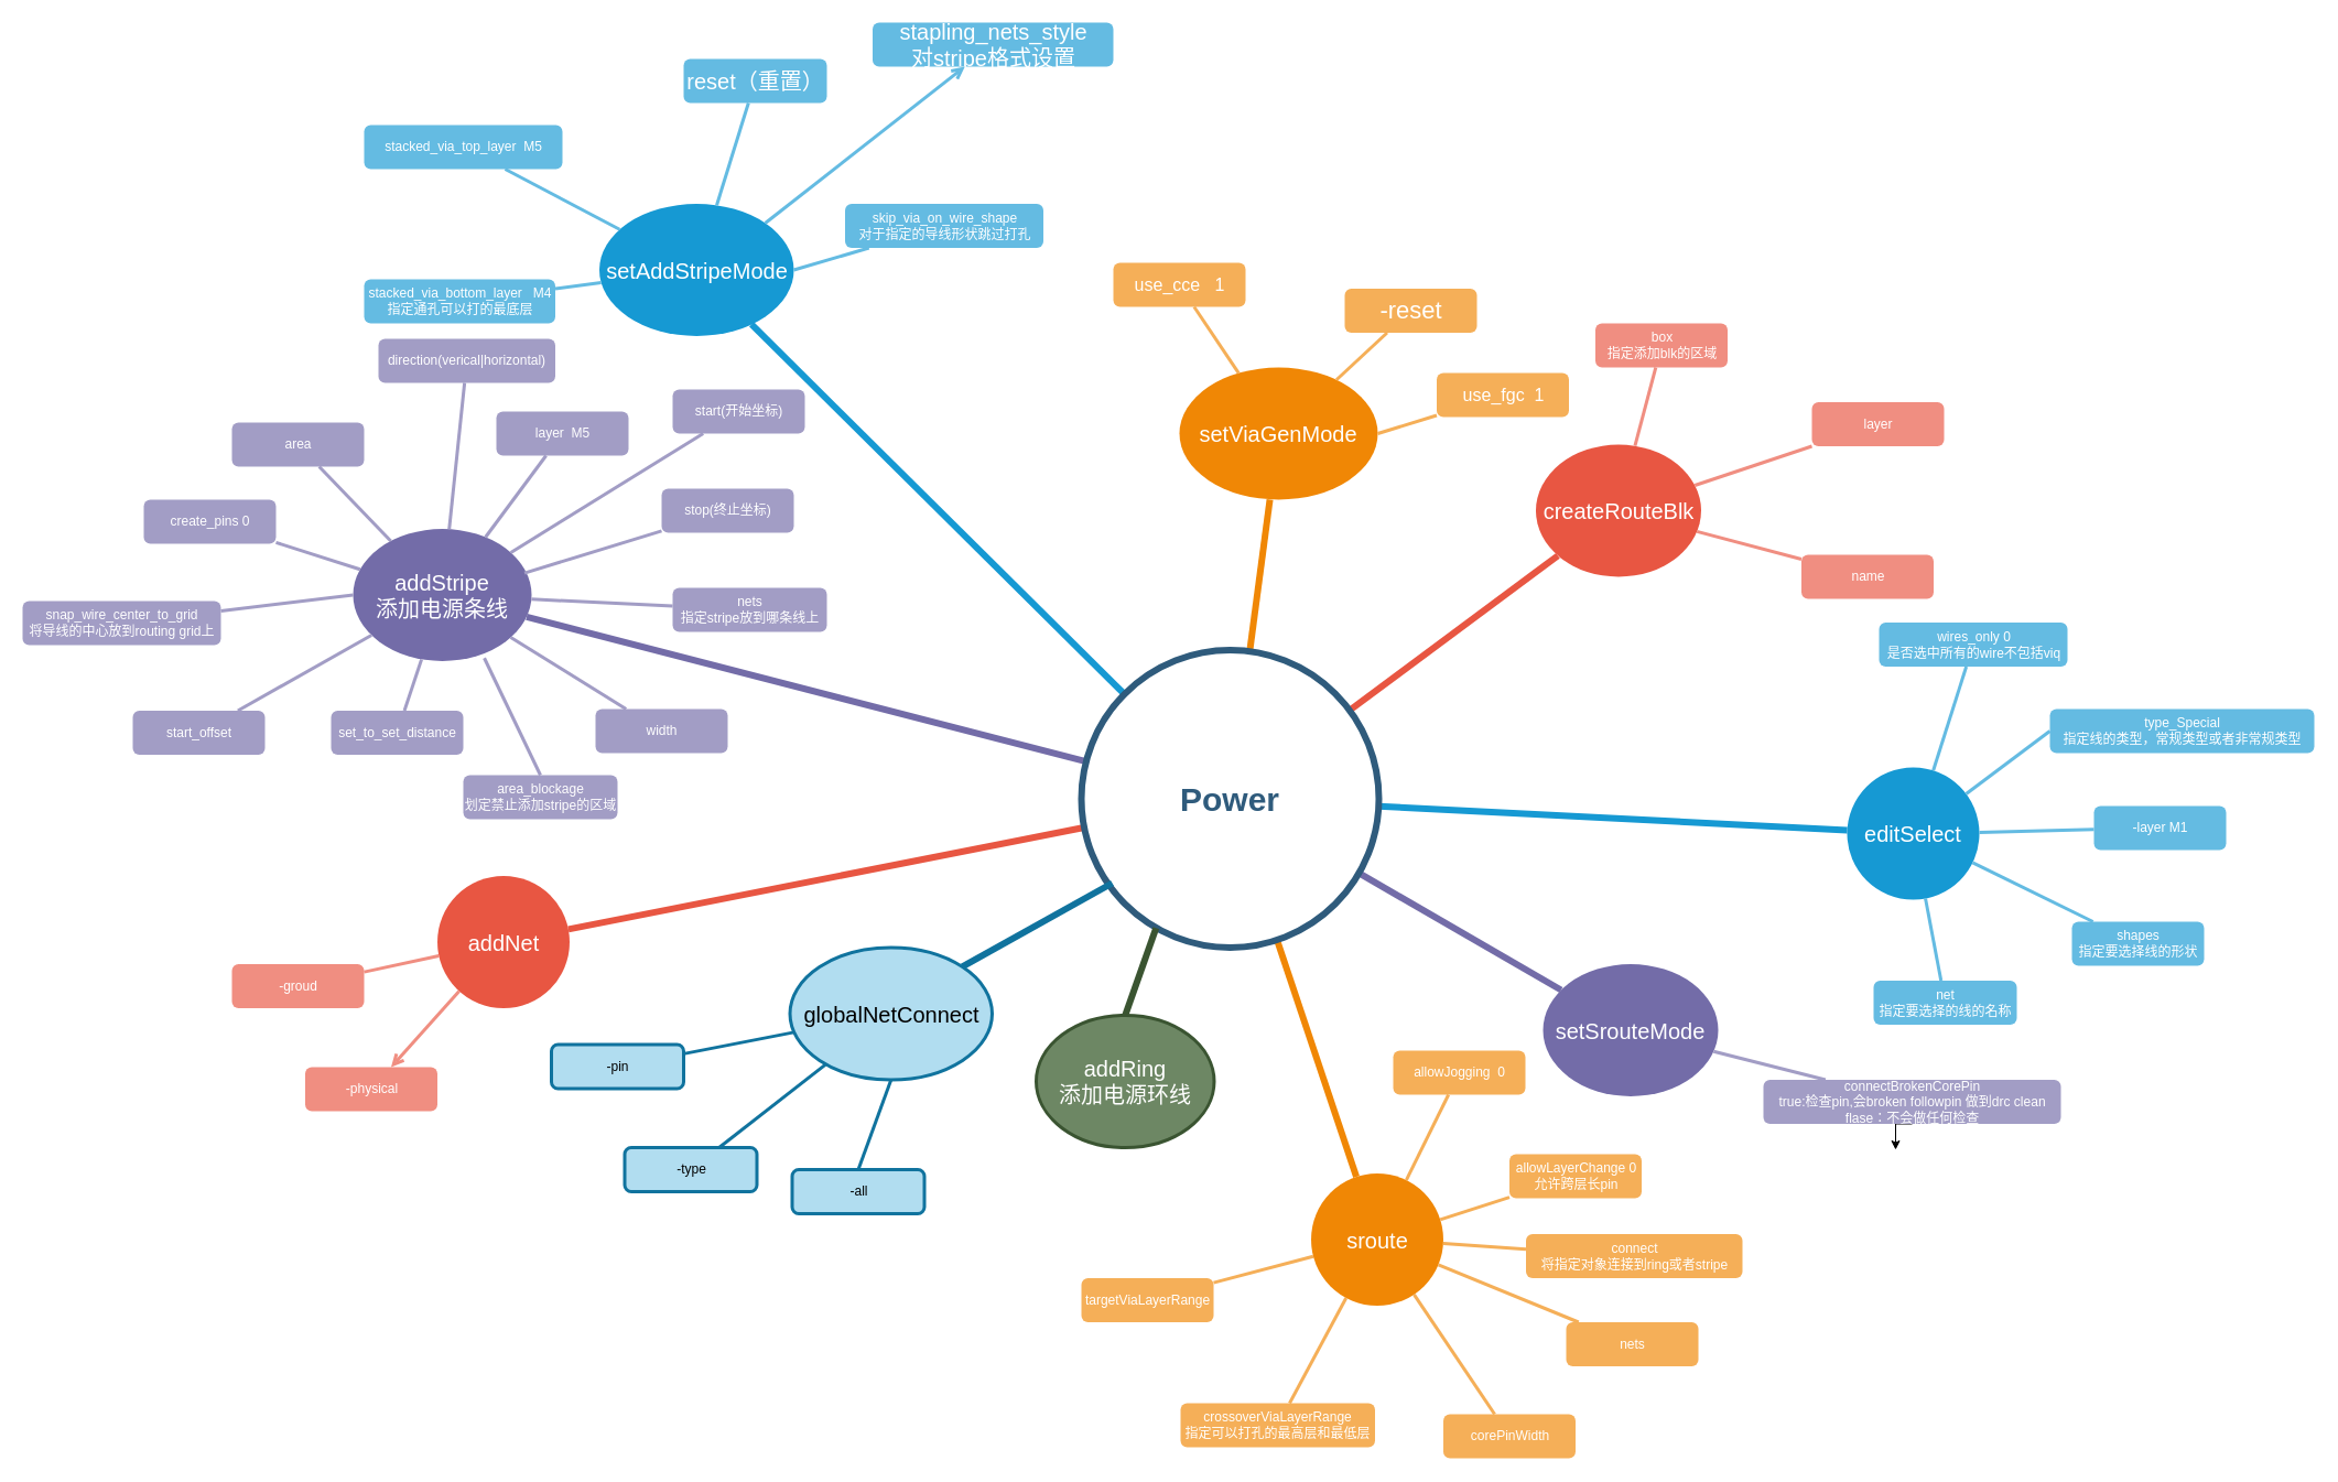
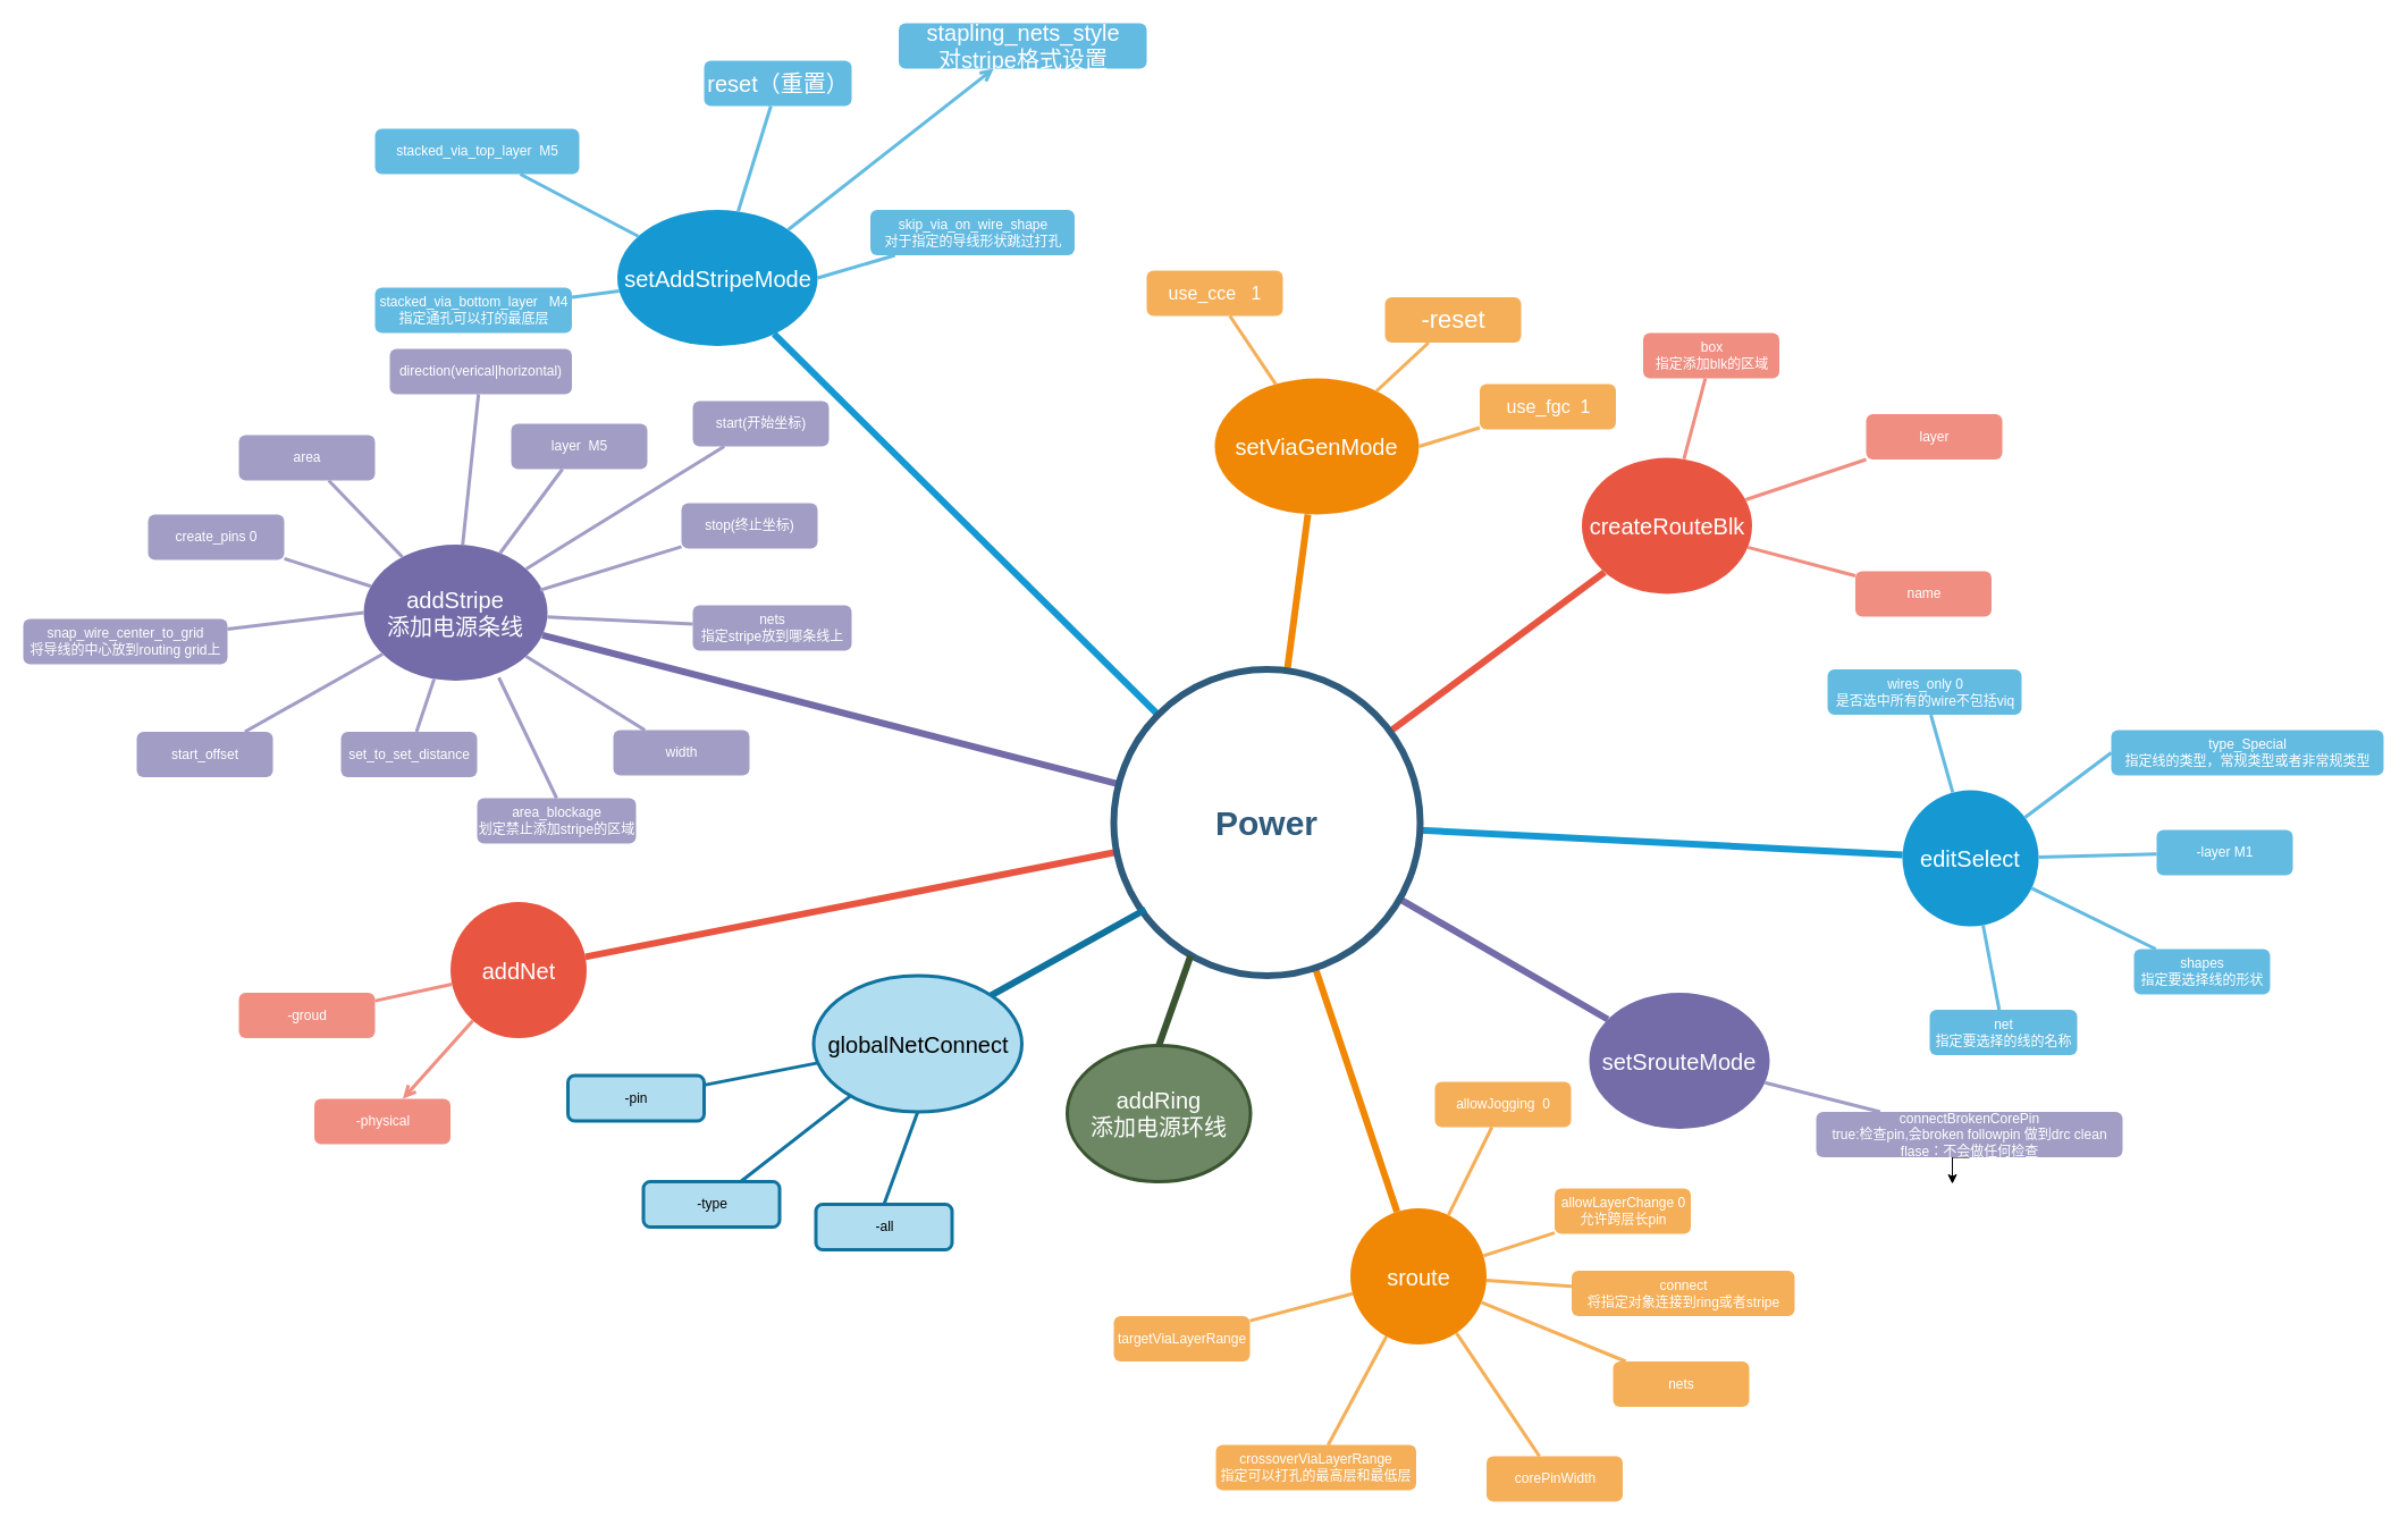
- <mxCell id="31" value="wires_only 0&lt;br&gt;是否选中所有的wire不包括viq" style="rounded=1;fillColor=#64BBE2;strokeColor=none;strokeWidth=3;shadow=0;html=1;fontColor=#FFFFFF;" parent="1" vertex="1"><mxGeometry x="1705" y="564.5" width="171" height="40" as="geometry" /></mxCell>
+ <mxCell id="31" value="wires_only 0&lt;br&gt;是否选中所有的wire不包括viq" style="rounded=1;fillColor=#64BBE2;strokeColor=none;strokeWidth=3;shadow=0;html=1;fontColor=#FFFFFF;" parent="1" vertex="1"><mxGeometry x="1610" y="589.5" width="171" height="40" as="geometry" /></mxCell>
